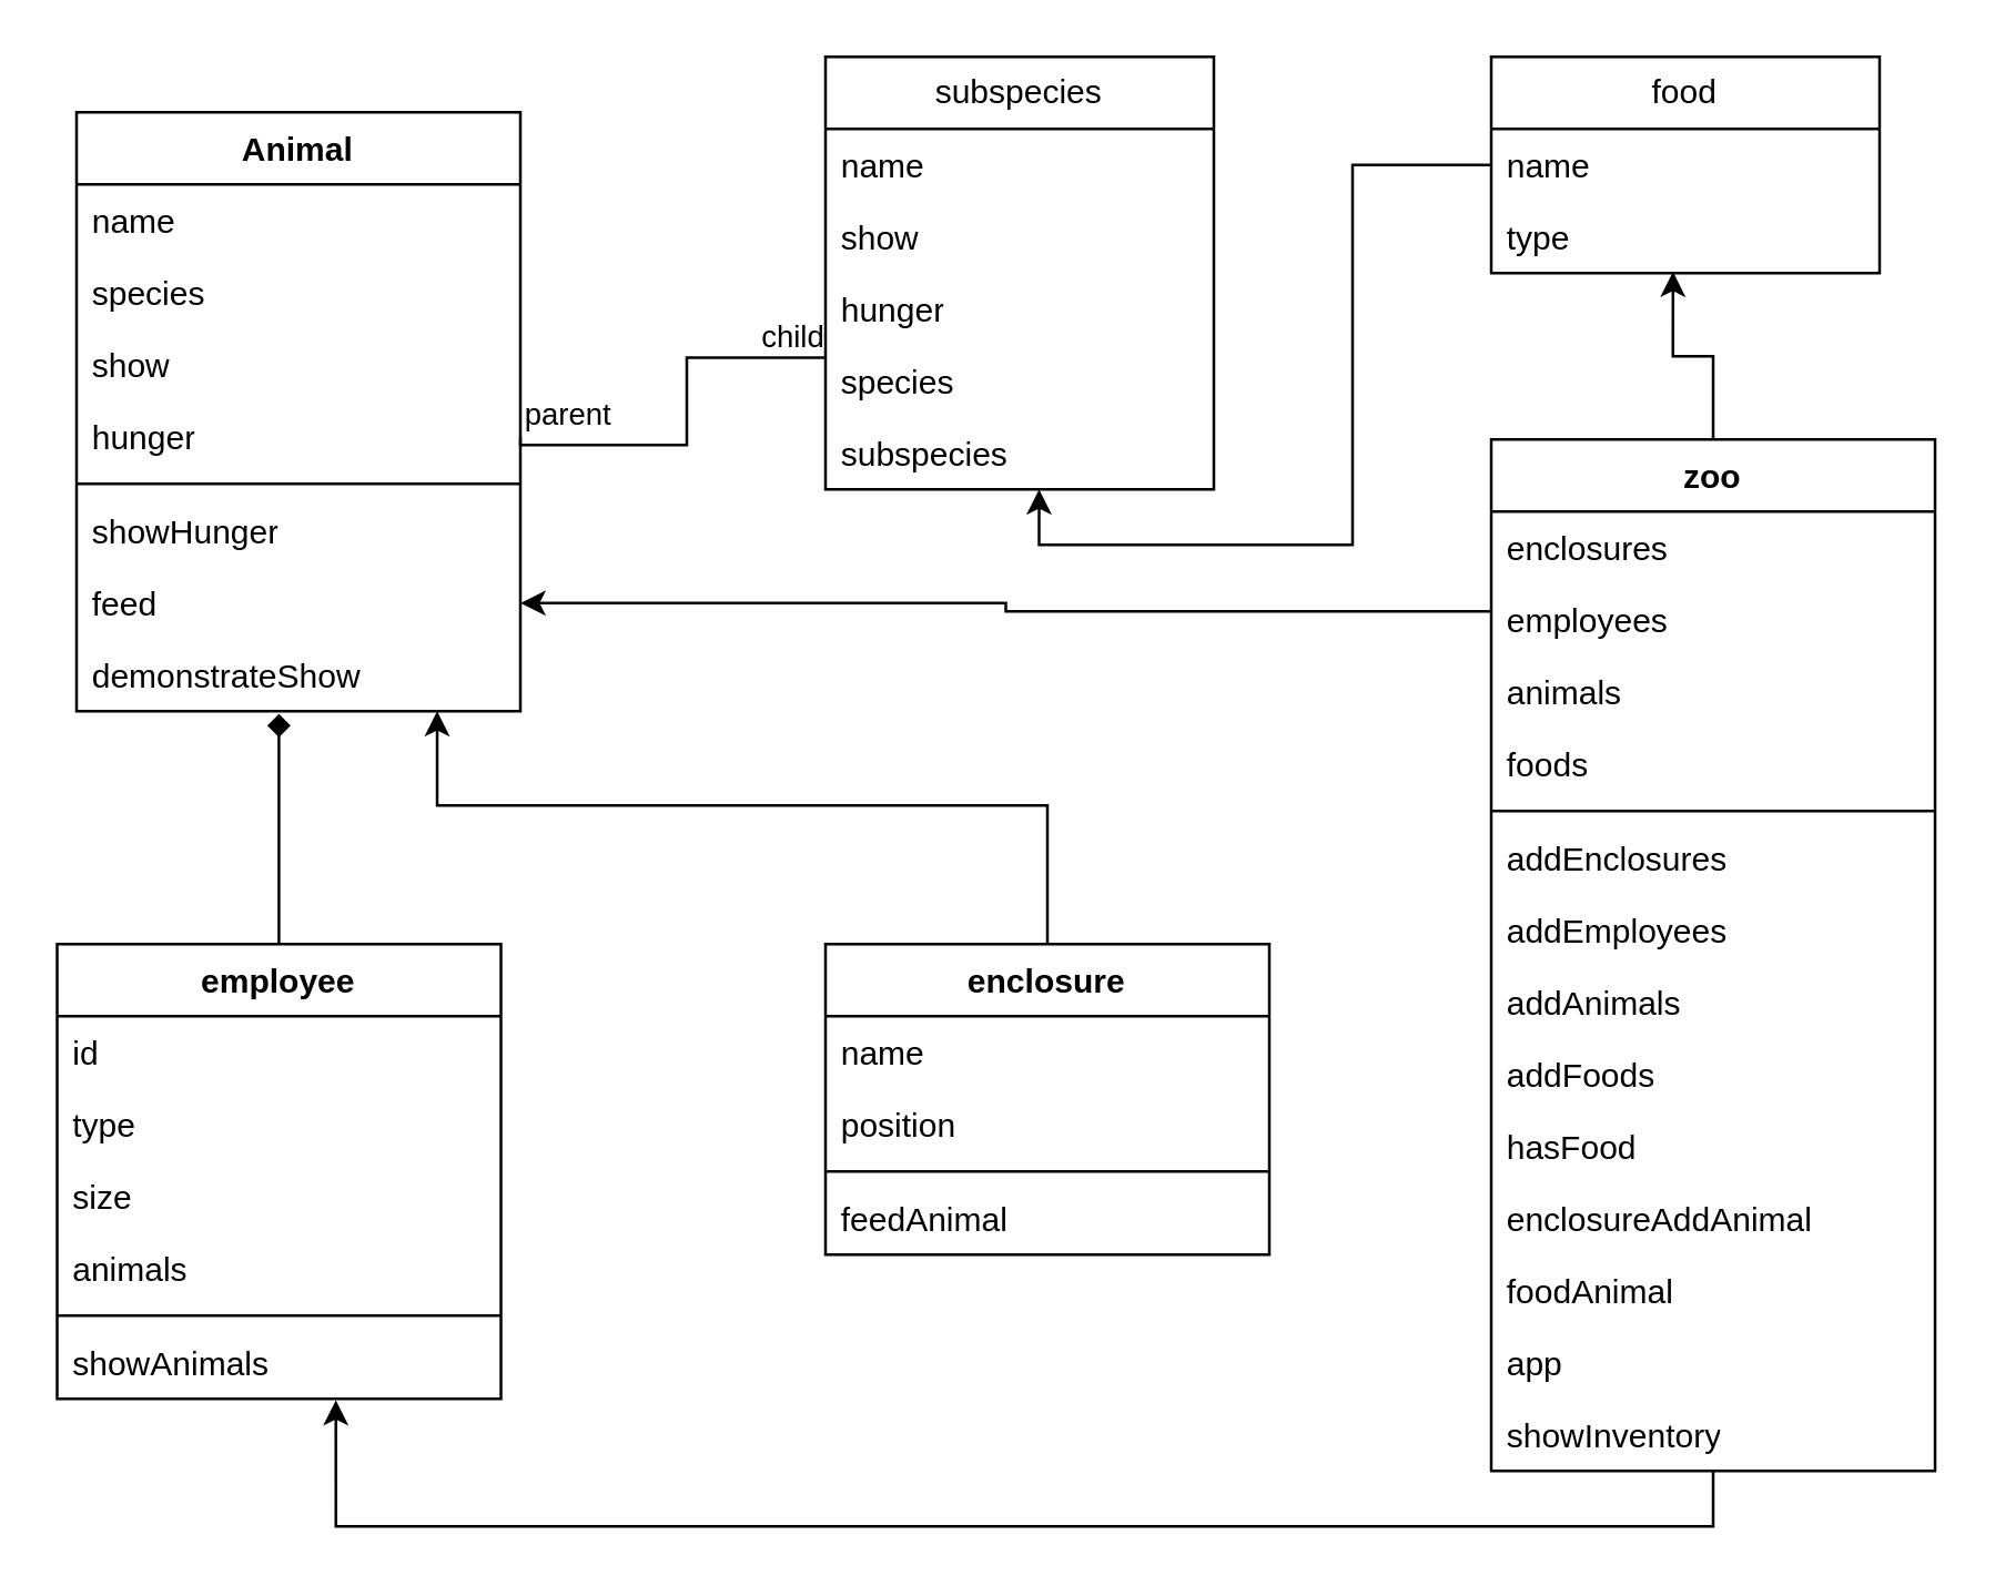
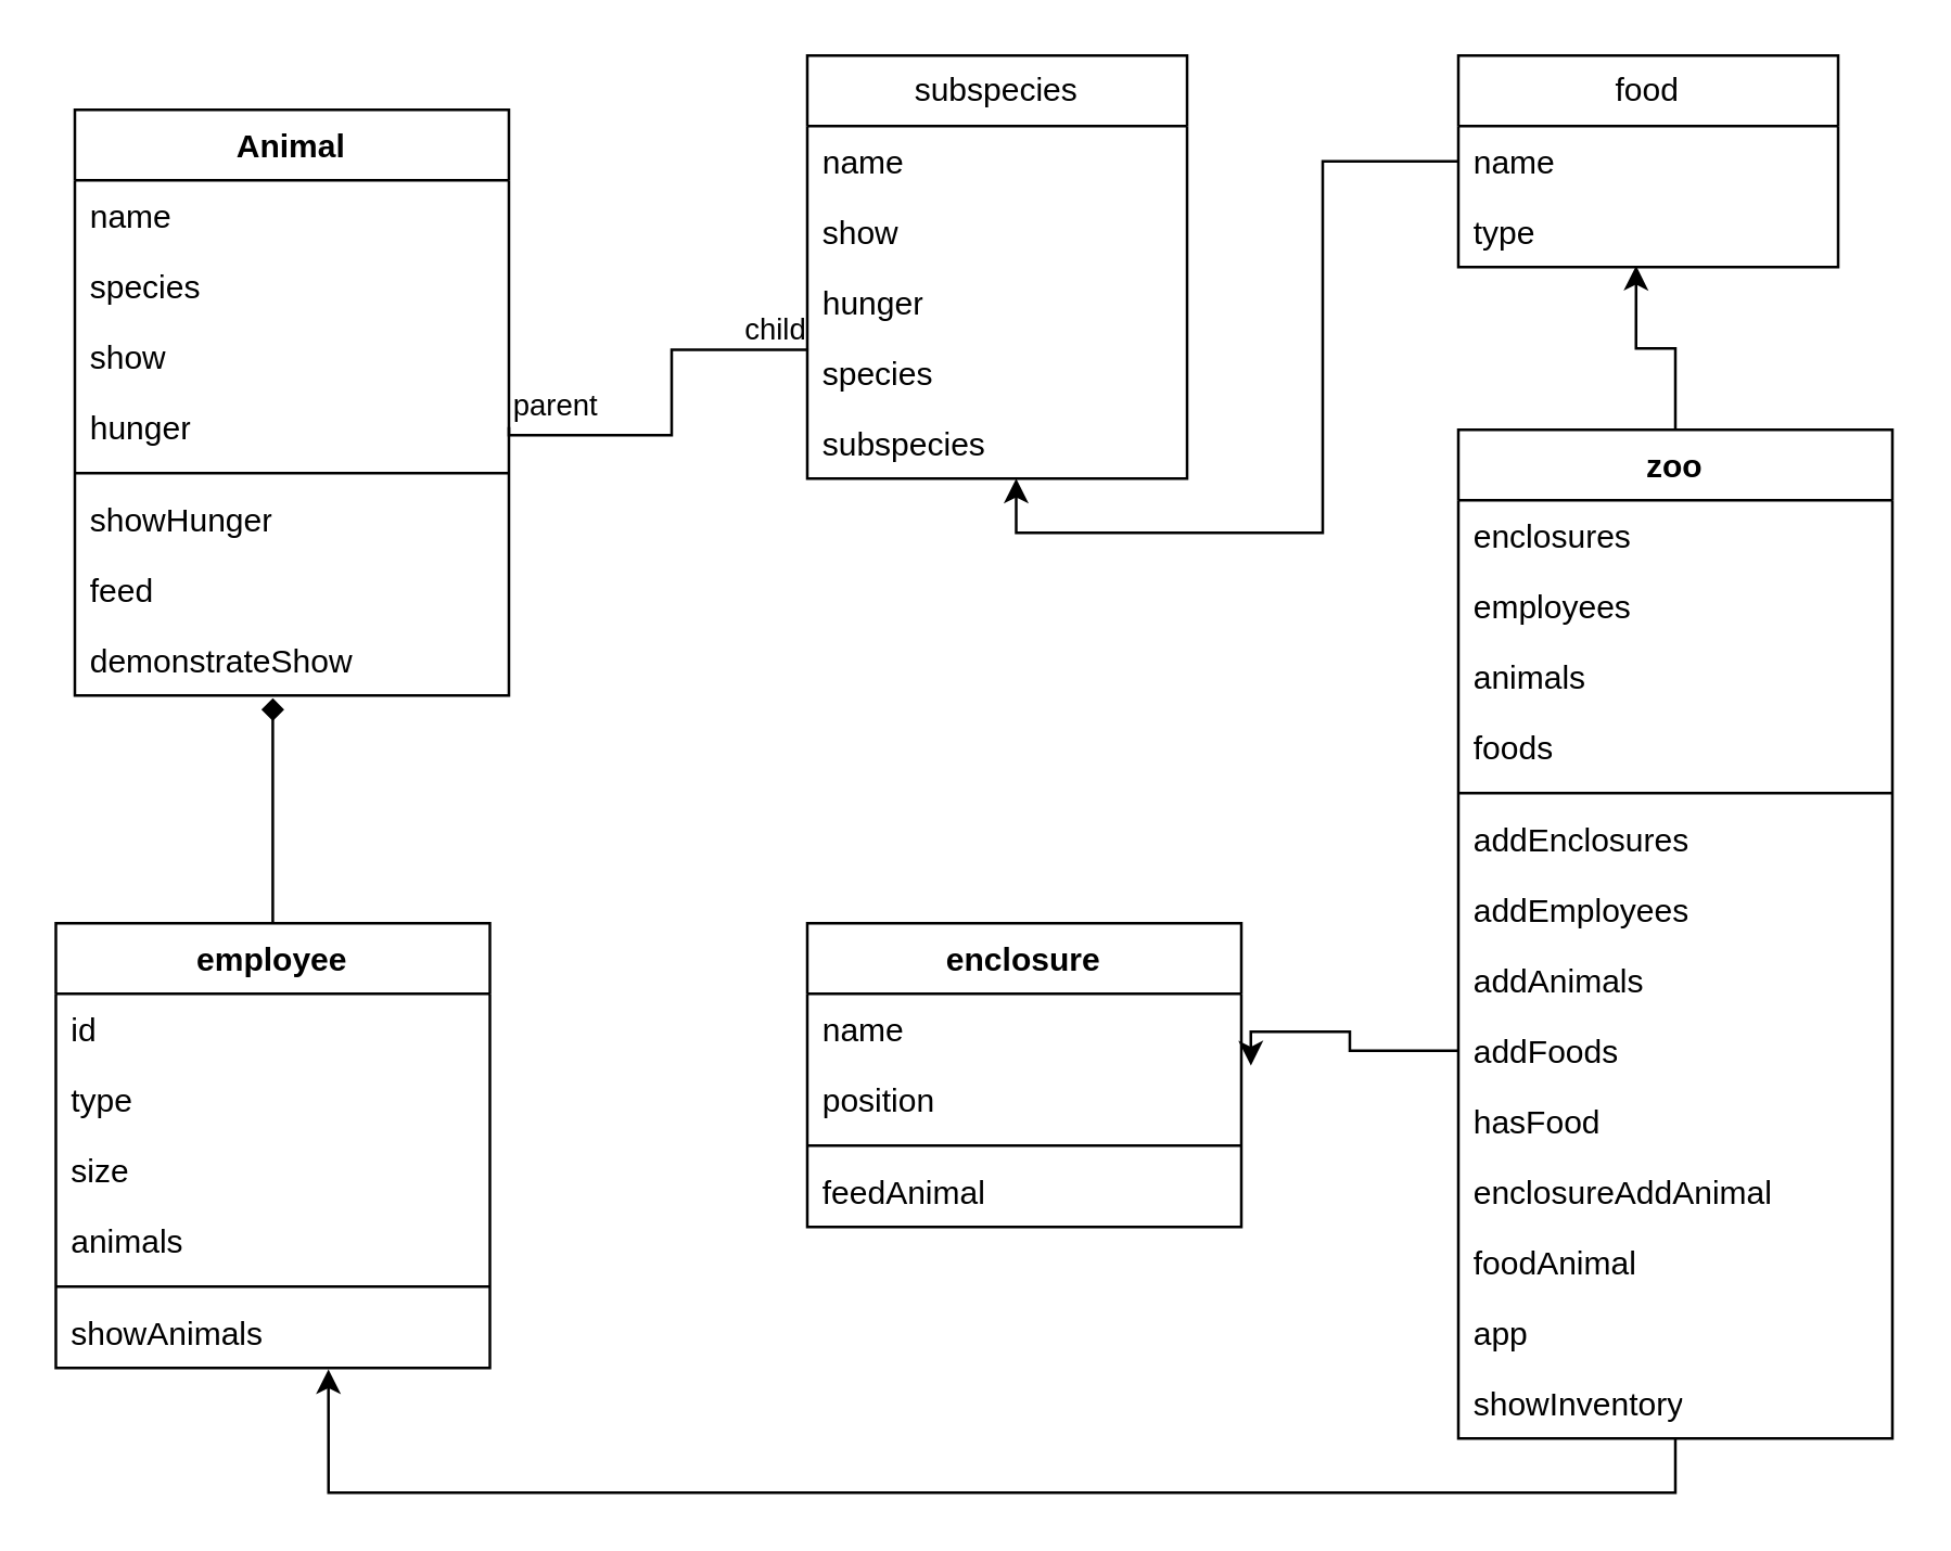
- <mxCell id="38" style="edgeStyle=orthogonalEdgeStyle;rounded=0;orthogonalLoop=1;jettySize=auto;html=1;" edge="1" parent="1" source="39" target="9"><mxGeometry relative="1" as="geometry"><Array as="points"><mxPoint x="362" y="220" /><mxPoint x="362" y="217" /></Array></mxGeometry></mxCell>
- <mxCell id="32" style="edgeStyle=orthogonalEdgeStyle;rounded=0;orthogonalLoop=1;jettySize=auto;html=1;" edge="1" parent="1" source="33" target="10"><mxGeometry relative="1" as="geometry"><Array as="points"><mxPoint x="377" y="290" /><mxPoint x="157" y="290" /></Array></mxGeometry></mxCell>
+ <mxCell id="56" style="edgeStyle=orthogonalEdgeStyle;rounded=0;orthogonalLoop=1;jettySize=auto;html=1;entryX=1.022;entryY=0.019;entryDx=0;entryDy=0;entryPerimeter=0;" edge="1" parent="1" source="48" target="35"><mxGeometry relative="1" as="geometry"><Array as="points"><mxPoint x="497" y="387" /><mxPoint x="497" y="380" /><mxPoint x="461" y="380" /></Array></mxGeometry></mxCell>
